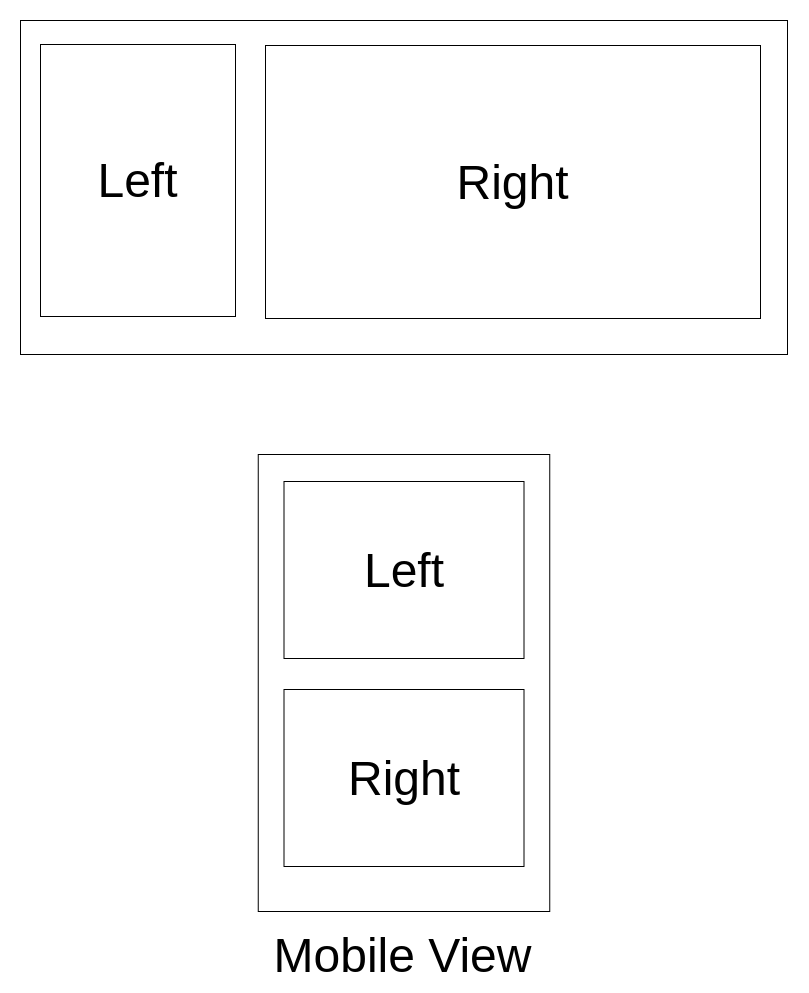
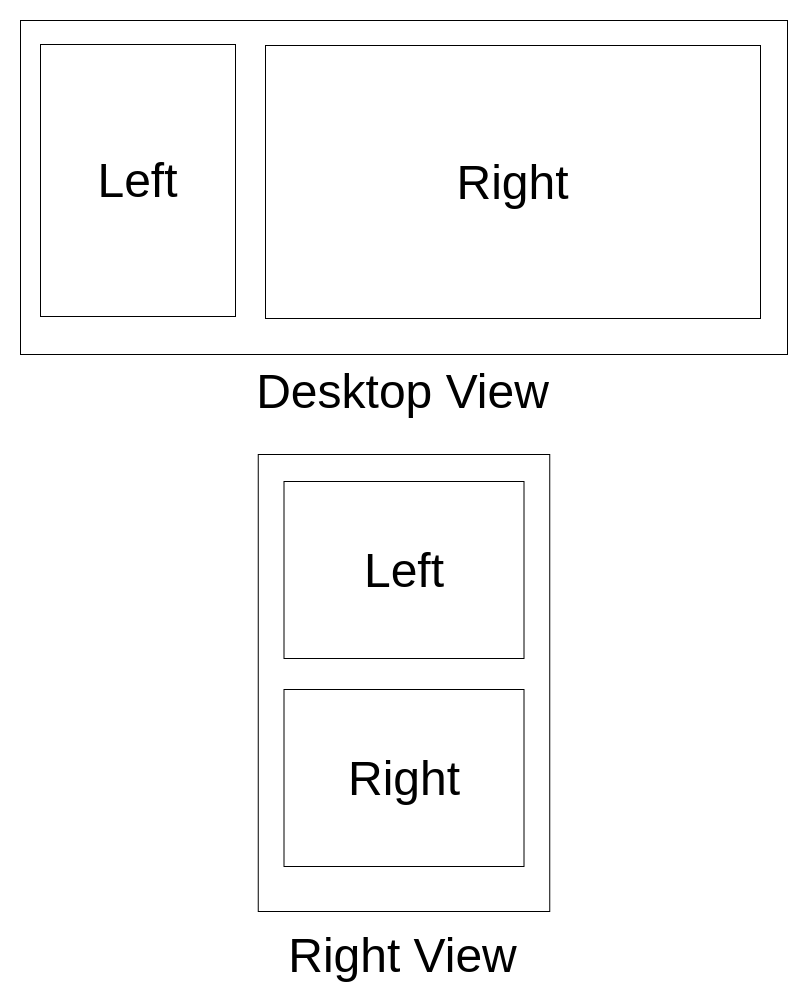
+ <mxCell id="5" value="&lt;font style=&quot;font-size: 48px;&quot;&gt;Desktop View&lt;/font&gt;" style="text;strokeColor=none;align=center;fillColor=none;html=1;verticalAlign=middle;whiteSpace=wrap;rounded=0;" vertex="1" parent="1"><mxGeometry x="231.46" y="375" width="342.58" height="32" as="geometry" /></mxCell>
- <mxCell id="9" value="&lt;font style=&quot;font-size: 48px;&quot;&gt;Mobile View&lt;/font&gt;" style="text;strokeColor=none;align=center;fillColor=none;html=1;verticalAlign=middle;whiteSpace=wrap;rounded=0;" vertex="1" parent="1"><mxGeometry x="231.46" y="939" width="342.58" height="32" as="geometry" /></mxCell>
+ <mxCell id="9" value="&lt;font style=&quot;font-size: 48px;&quot;&gt;Right View&lt;/font&gt;" style="text;strokeColor=none;align=center;fillColor=none;html=1;verticalAlign=middle;whiteSpace=wrap;rounded=0;" vertex="1" parent="1"><mxGeometry x="231.46" y="939" width="342.58" height="32" as="geometry" /></mxCell>
